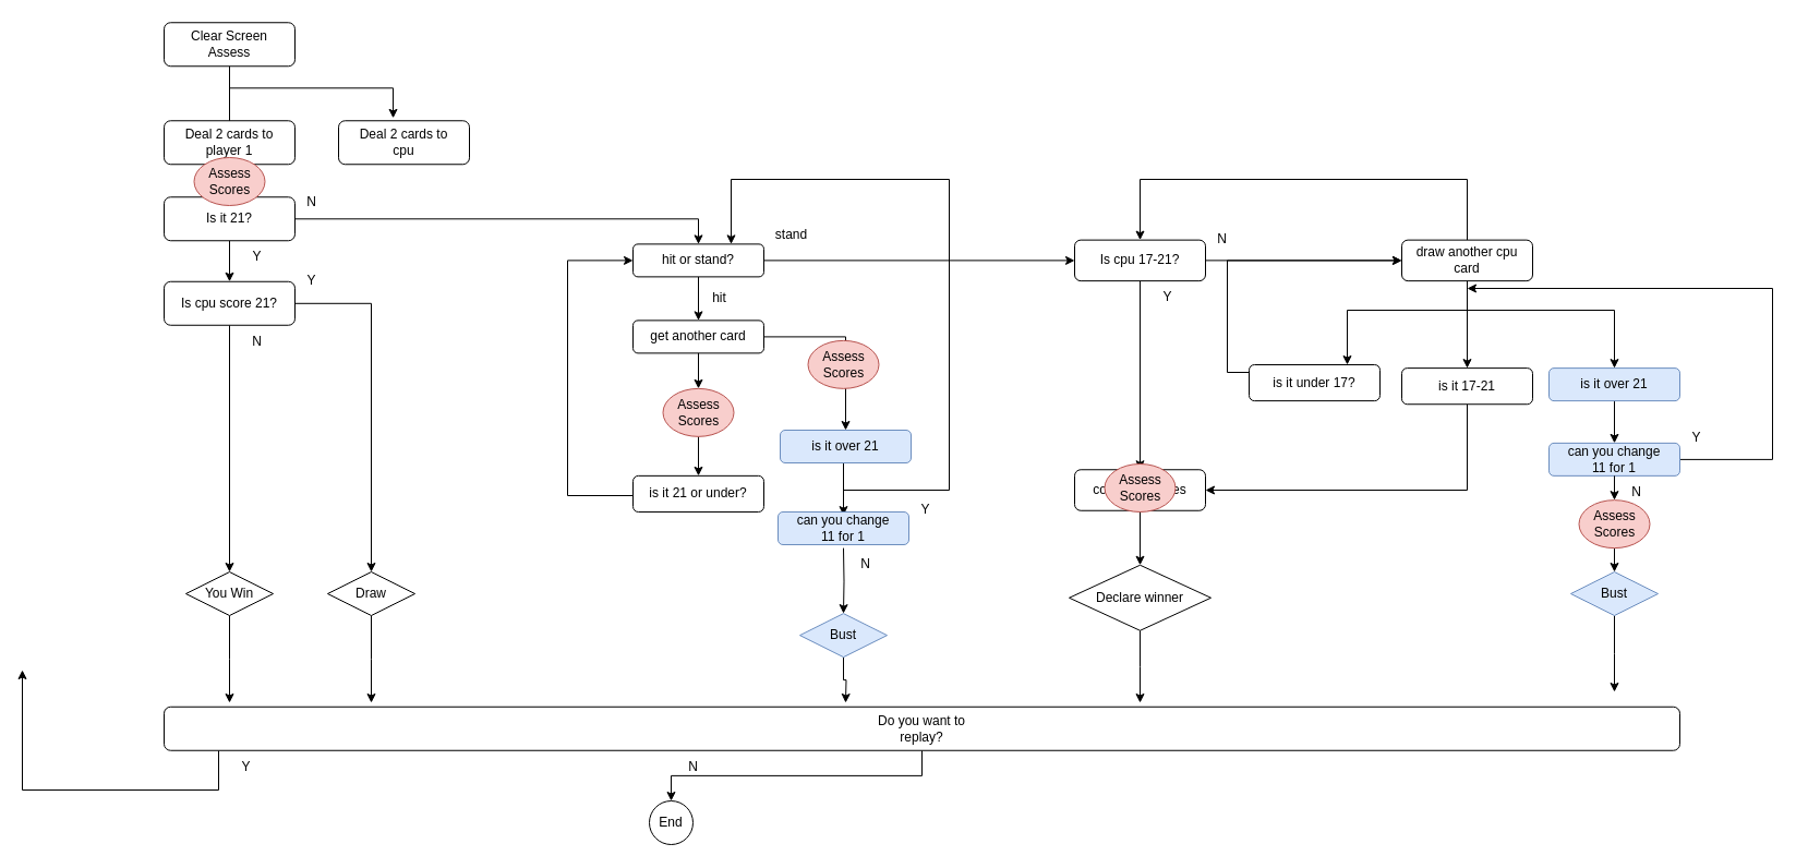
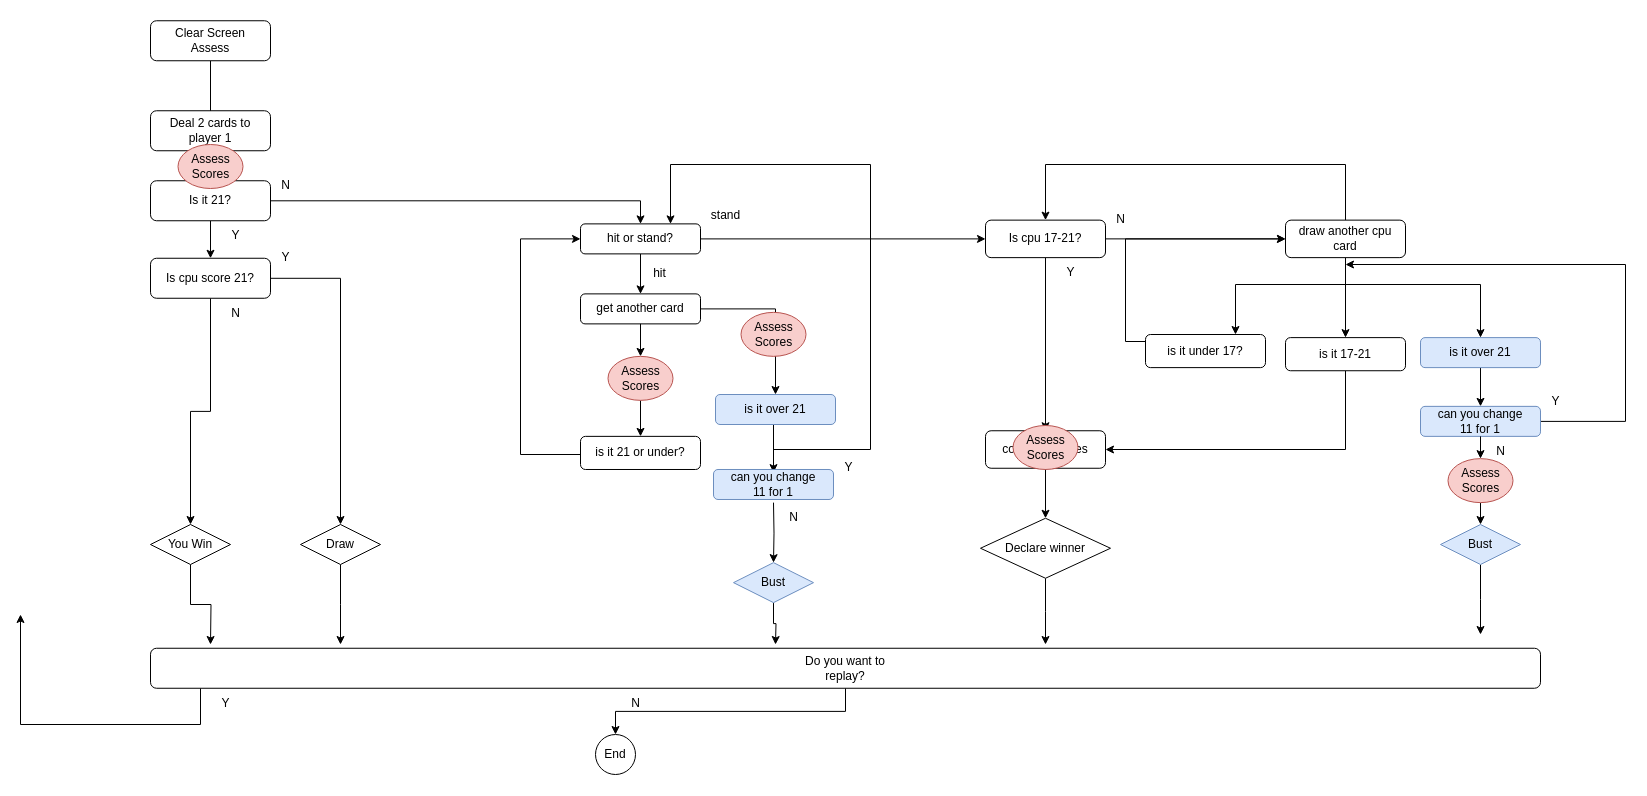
- <mxCell id="3" style="edgeStyle=orthogonalEdgeStyle;rounded=0;orthogonalLoop=1;jettySize=auto;html=1;entryX=0.417;entryY=-0.06;entryDx=0;entryDy=0;entryPerimeter=0;" edge="1" parent="1" source="4" target="10"><mxGeometry relative="1" as="geometry"><mxPoint x="260" y="160.25" as="targetPoint" /><Array as="points"><mxPoint x="210" y="80.25" /><mxPoint x="360" y="80.25" /></Array></mxGeometry></mxCell>
- <mxCell id="10" value="Deal 2 cards to&lt;br&gt;cpu" style="rounded=1;whiteSpace=wrap;html=1;fontSize=12;glass=0;strokeWidth=1;shadow=0;" vertex="1" parent="1"><mxGeometry x="310" y="110.25" width="120" height="40" as="geometry" /></mxCell>
- <mxCell id="13" value="You Win" style="rhombus;whiteSpace=wrap;html=1;" vertex="1" parent="1"><mxGeometry x="170" y="524" width="80" height="40" as="geometry" /></mxCell>
+ <mxCell id="13" value="You Win" style="rhombus;whiteSpace=wrap;html=1;" vertex="1" parent="1"><mxGeometry x="150" y="524" width="80" height="40" as="geometry" /></mxCell>
